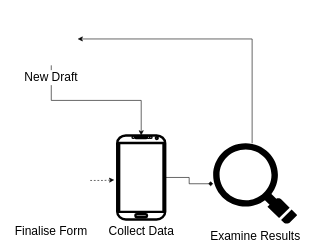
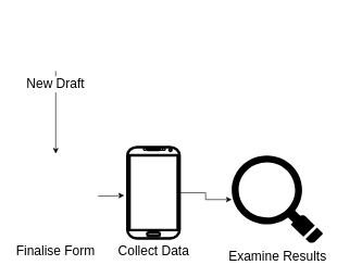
- <mxCell id="6" style="edgeStyle=orthogonalEdgeStyle;rounded=0;orthogonalLoop=1;jettySize=auto;html=1;entryX=1;entryY=0.5;entryDx=0;entryDy=0;" edge="1" parent="1" source="7" target="9"><mxGeometry relative="1" as="geometry"><Array as="points"><mxPoint x="420" y="64" /></Array></mxGeometry></mxCell>
- <mxCell id="8" style="edgeStyle=orthogonalEdgeStyle;rounded=0;orthogonalLoop=1;jettySize=auto;html=1;exitX=0.5;exitY=1;exitDx=0;exitDy=0;" edge="1" parent="1" source="9" target="5"><mxGeometry relative="1" as="geometry" /></mxCell>
+ <mxCell id="8" style="edgeStyle=orthogonalEdgeStyle;rounded=0;orthogonalLoop=1;jettySize=auto;html=1;exitX=0.5;exitY=1;exitDx=0;exitDy=0;entryX=0.5;entryY=0;entryDx=0;entryDy=0;" edge="1" parent="1" source="9" target="3"><mxGeometry relative="1" as="geometry" /></mxCell>
- <mxCell id="2" style="edgeStyle=orthogonalEdgeStyle;rounded=0;orthogonalLoop=1;jettySize=auto;html=1;exitX=1;exitY=0.5;exitDx=0;exitDy=0;entryX=-0.062;entryY=0.529;entryDx=0;entryDy=0;entryPerimeter=0;fontSize=20;fontColor=#000000;dashed=1;" edge="1" parent="1" source="3" target="5"><mxGeometry relative="1" as="geometry" /></mxCell>
+ <mxCell id="2" style="edgeStyle=orthogonalEdgeStyle;rounded=0;orthogonalLoop=1;jettySize=auto;html=1;exitX=1;exitY=0.5;exitDx=0;exitDy=0;entryX=-0.062;entryY=0.529;entryDx=0;entryDy=0;entryPerimeter=0;fontSize=20;fontColor=#000000;" edge="1" parent="1" source="3" target="5"><mxGeometry relative="1" as="geometry" /></mxCell>
- <mxCell id="4" value="" style="edgeStyle=orthogonalEdgeStyle;rounded=0;orthogonalLoop=1;jettySize=auto;html=1;fontSize=20;fontColor=#000000;endArrow=diamond;" edge="1" parent="1" source="5" target="7"><mxGeometry relative="1" as="geometry" /></mxCell>
+ <mxCell id="4" value="" style="edgeStyle=orthogonalEdgeStyle;rounded=0;orthogonalLoop=1;jettySize=auto;html=1;fontSize=20;fontColor=#000000;" edge="1" parent="1" source="5" target="7"><mxGeometry relative="1" as="geometry" /></mxCell>
